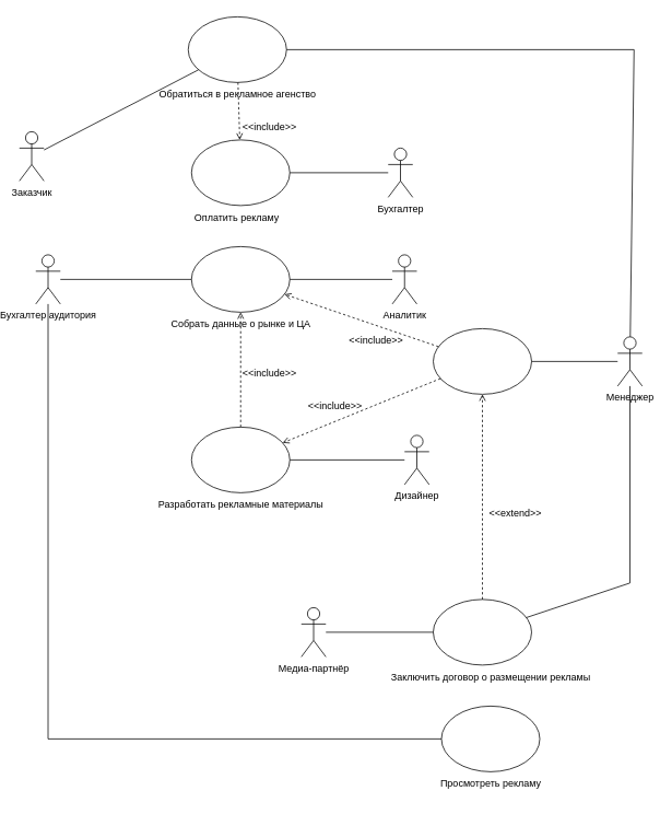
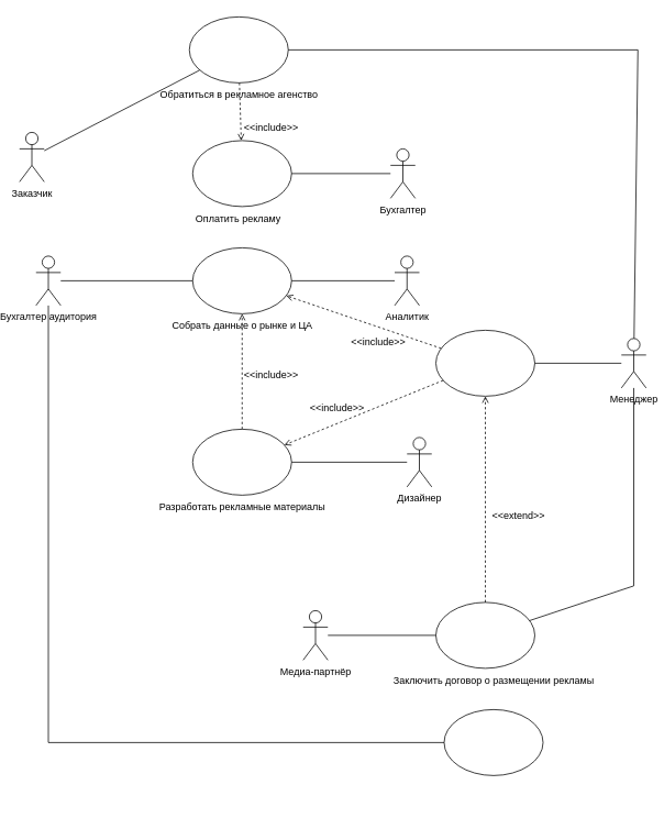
- <mxCell id="26" value="Просмотреть рекламу" style="text;html=1;align=center;verticalAlign=middle;resizable=0;points=[];autosize=1;strokeColor=none;fillColor=none;" vertex="1" parent="1"><mxGeometry x="520" y="940" width="150" height="30" as="geometry" /></mxCell>
